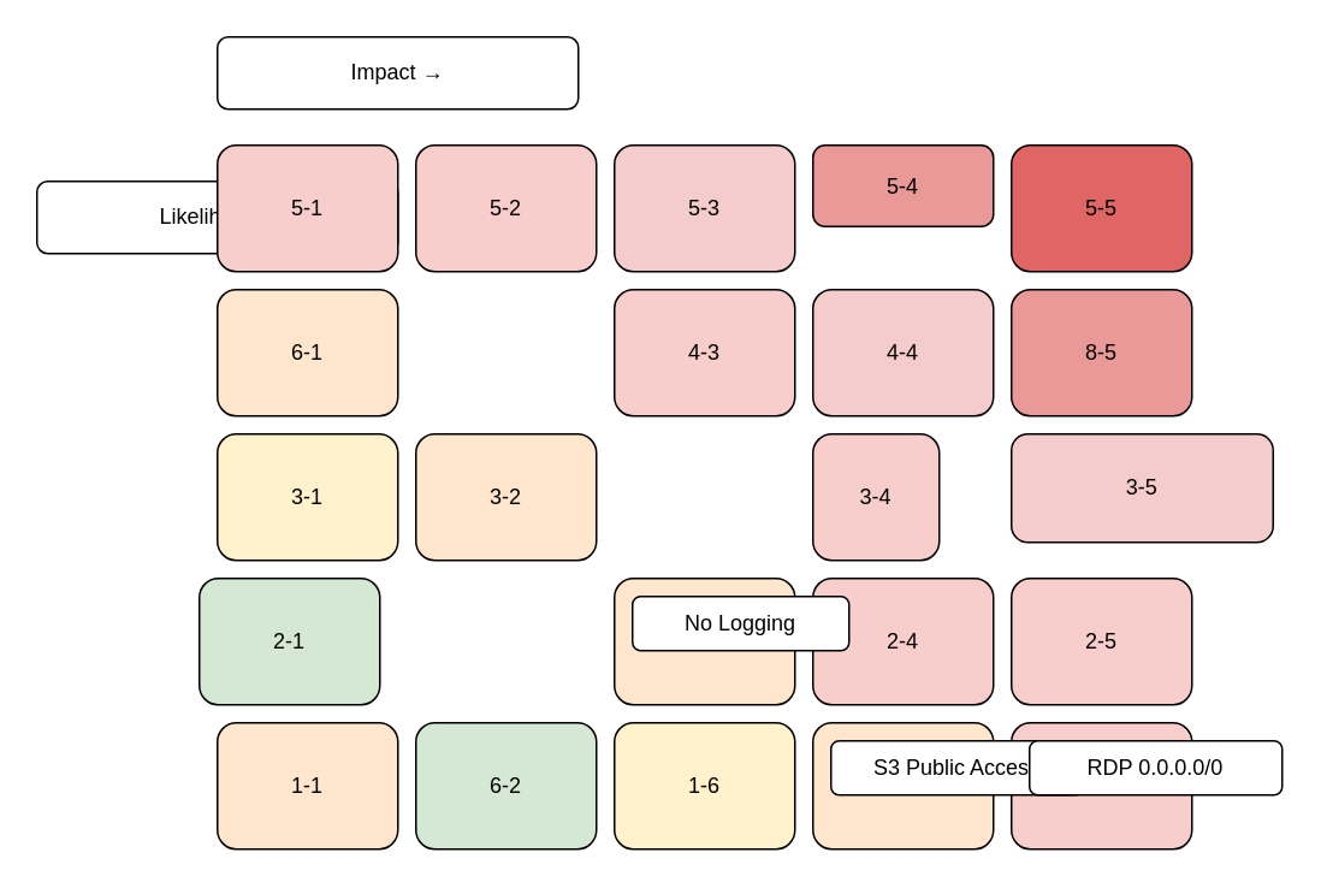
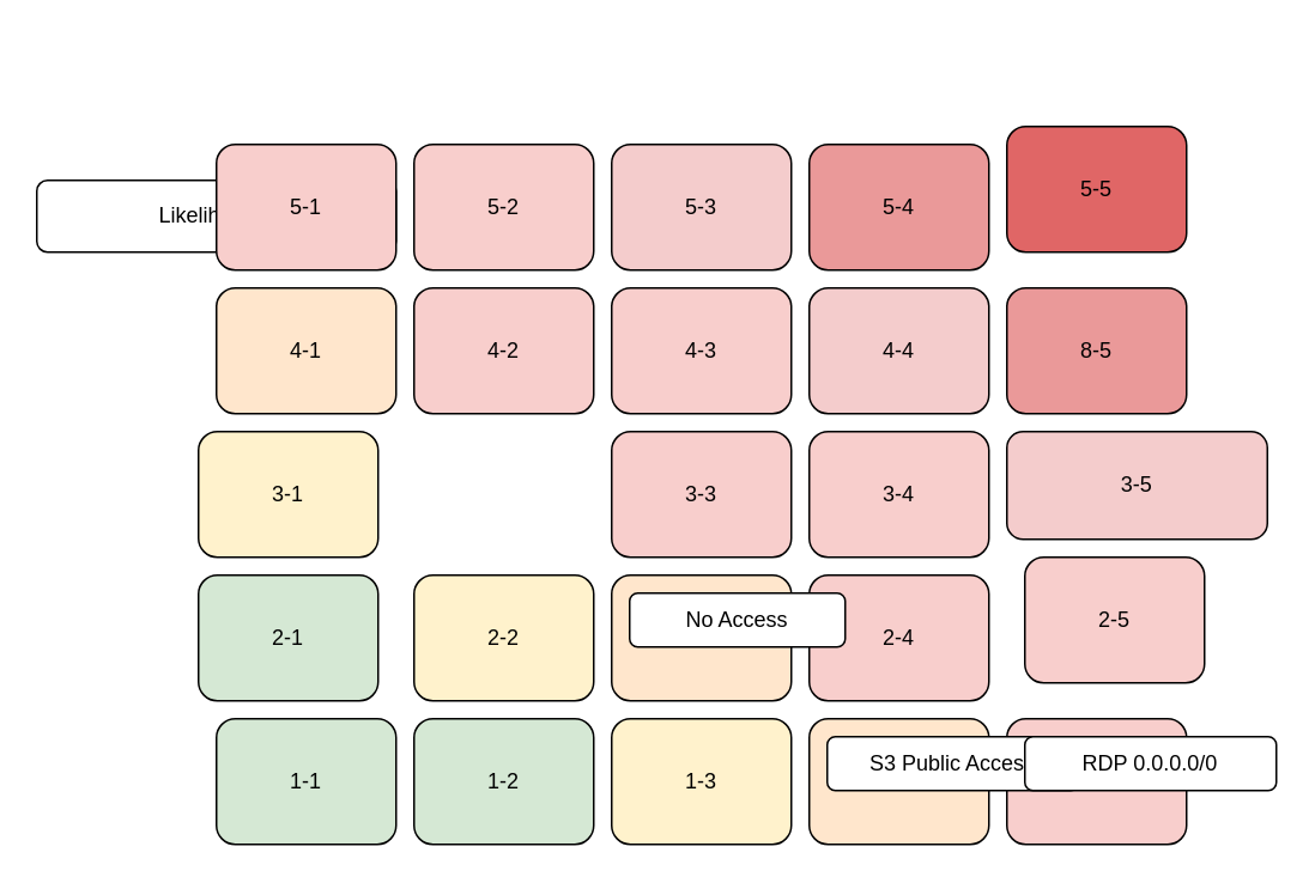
- <mxCell id="2" value="Impact →" style="rounded=1;whiteSpace=wrap;html=1;strokeColor=#000000;fillColor=#ffffff;" vertex="1" parent="1"><mxGeometry x="120" y="20" width="200" height="40" as="geometry" /></mxCell>
- <mxCell id="27" value="5-4" style="rounded=1;whiteSpace=wrap;html=1;strokeColor=#000000;fillColor=#ea9999;" vertex="1" parent="1"><mxGeometry x="450" y="80" width="100" height="45" as="geometry" /></mxCell>
+ <mxCell id="27" value="5-4" style="rounded=1;whiteSpace=wrap;html=1;strokeColor=#000000;fillColor=#ea9999;" vertex="1" parent="1"><mxGeometry x="450" y="80" width="100" height="70" as="geometry" /></mxCell>
- <mxCell id="28" value="5-5" style="rounded=1;whiteSpace=wrap;html=1;strokeColor=#000000;fillColor=#e06666;" vertex="1" parent="1"><mxGeometry x="560" y="80" width="100" height="70" as="geometry" /></mxCell>
+ <mxCell id="28" value="5-5" style="rounded=1;whiteSpace=wrap;html=1;strokeColor=#000000;fillColor=#e06666;" vertex="1" parent="1"><mxGeometry x="560" y="70" width="100" height="70" as="geometry" /></mxCell>
- <mxCell id="19" value="6-1" style="rounded=1;whiteSpace=wrap;html=1;strokeColor=#000000;fillColor=#ffe6cc;" vertex="1" parent="1"><mxGeometry x="120" y="160" width="100" height="70" as="geometry" /></mxCell>
+ <mxCell id="19" value="4-1" style="rounded=1;whiteSpace=wrap;html=1;strokeColor=#000000;fillColor=#ffe6cc;" vertex="1" parent="1"><mxGeometry x="120" y="160" width="100" height="70" as="geometry" /></mxCell>
+ <mxCell id="20" value="4-2" style="rounded=1;whiteSpace=wrap;html=1;strokeColor=#000000;fillColor=#f8cecc;" vertex="1" parent="1"><mxGeometry x="230" y="160" width="100" height="70" as="geometry" /></mxCell>
- <mxCell id="14" value="3-1" style="rounded=1;whiteSpace=wrap;html=1;strokeColor=#000000;fillColor=#fff2cc;" vertex="1" parent="1"><mxGeometry x="120" y="240" width="100" height="70" as="geometry" /></mxCell>
+ <mxCell id="14" value="3-1" style="rounded=1;whiteSpace=wrap;html=1;strokeColor=#000000;fillColor=#fff2cc;" vertex="1" parent="1"><mxGeometry x="110" y="240" width="100" height="70" as="geometry" /></mxCell>
- <mxCell id="15" value="3-2" style="rounded=1;whiteSpace=wrap;html=1;strokeColor=#000000;fillColor=#ffe6cc;" vertex="1" parent="1"><mxGeometry x="230" y="240" width="100" height="70" as="geometry" /></mxCell>
+ <mxCell id="16" value="3-3" style="rounded=1;whiteSpace=wrap;html=1;strokeColor=#000000;fillColor=#f8cecc;" vertex="1" parent="1"><mxGeometry x="340" y="240" width="100" height="70" as="geometry" /></mxCell>
- <mxCell id="17" value="3-4" style="rounded=1;whiteSpace=wrap;html=1;strokeColor=#000000;fillColor=#f8cecc;" vertex="1" parent="1"><mxGeometry x="450" y="240" width="70" height="70" as="geometry" /></mxCell>
+ <mxCell id="17" value="3-4" style="rounded=1;whiteSpace=wrap;html=1;strokeColor=#000000;fillColor=#f8cecc;" vertex="1" parent="1"><mxGeometry x="450" y="240" width="100" height="70" as="geometry" /></mxCell>
- <mxCell id="31" value="No Logging" style="rounded=1;whiteSpace=wrap;html=1;fillColor=#ffffff;strokeColor=#000000;" vertex="1" parent="1"><mxGeometry x="350" y="330" width="120" height="30" as="geometry" /></mxCell>
+ <mxCell id="31" value="No Access" style="rounded=1;whiteSpace=wrap;html=1;fillColor=#ffffff;strokeColor=#000000;" vertex="1" parent="1"><mxGeometry x="350" y="330" width="120" height="30" as="geometry" /></mxCell>
+ <mxCell id="10" value="2-2" style="rounded=1;whiteSpace=wrap;html=1;strokeColor=#000000;fillColor=#fff2cc;" vertex="1" parent="1"><mxGeometry x="230" y="320" width="100" height="70" as="geometry" /></mxCell>
- <mxCell id="13" value="2-5" style="rounded=1;whiteSpace=wrap;html=1;strokeColor=#000000;fillColor=#f8cecc;" vertex="1" parent="1"><mxGeometry x="560" y="320" width="100" height="70" as="geometry" /></mxCell>
+ <mxCell id="13" value="2-5" style="rounded=1;whiteSpace=wrap;html=1;strokeColor=#000000;fillColor=#f8cecc;" vertex="1" parent="1"><mxGeometry x="570" y="310" width="100" height="70" as="geometry" /></mxCell>
- <mxCell id="4" value="1-1" style="rounded=1;whiteSpace=wrap;html=1;strokeColor=#000000;fillColor=#ffe6cc;" vertex="1" parent="1"><mxGeometry x="120" y="400" width="100" height="70" as="geometry" /></mxCell>
+ <mxCell id="4" value="1-1" style="rounded=1;whiteSpace=wrap;html=1;strokeColor=#000000;fillColor=#d5e8d4;" vertex="1" parent="1"><mxGeometry x="120" y="400" width="100" height="70" as="geometry" /></mxCell>
- <mxCell id="5" value="6-2" style="rounded=1;whiteSpace=wrap;html=1;strokeColor=#000000;fillColor=#d5e8d4;" vertex="1" parent="1"><mxGeometry x="230" y="400" width="100" height="70" as="geometry" /></mxCell>
+ <mxCell id="5" value="1-2" style="rounded=1;whiteSpace=wrap;html=1;strokeColor=#000000;fillColor=#d5e8d4;" vertex="1" parent="1"><mxGeometry x="230" y="400" width="100" height="70" as="geometry" /></mxCell>
- <mxCell id="6" value="1-6" style="rounded=1;whiteSpace=wrap;html=1;strokeColor=#000000;fillColor=#fff2cc;" vertex="1" parent="1"><mxGeometry x="340" y="400" width="100" height="70" as="geometry" /></mxCell>
+ <mxCell id="6" value="1-3" style="rounded=1;whiteSpace=wrap;html=1;strokeColor=#000000;fillColor=#fff2cc;" vertex="1" parent="1"><mxGeometry x="340" y="400" width="100" height="70" as="geometry" /></mxCell>
